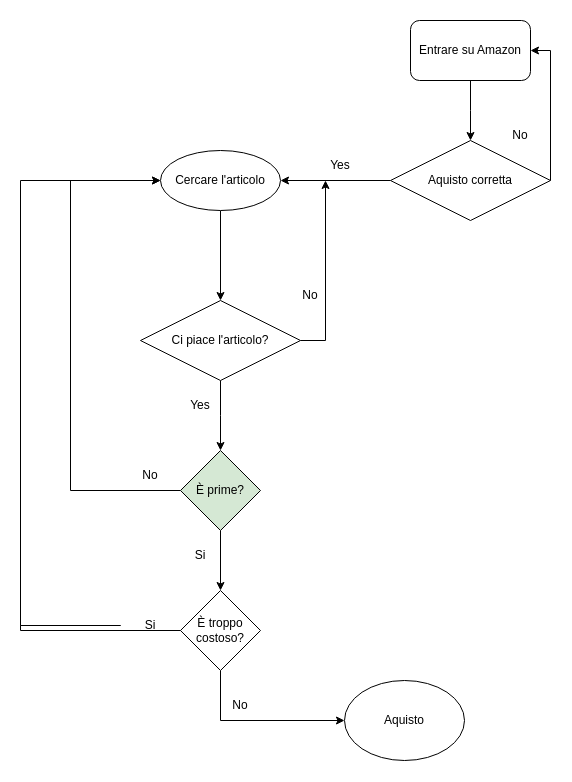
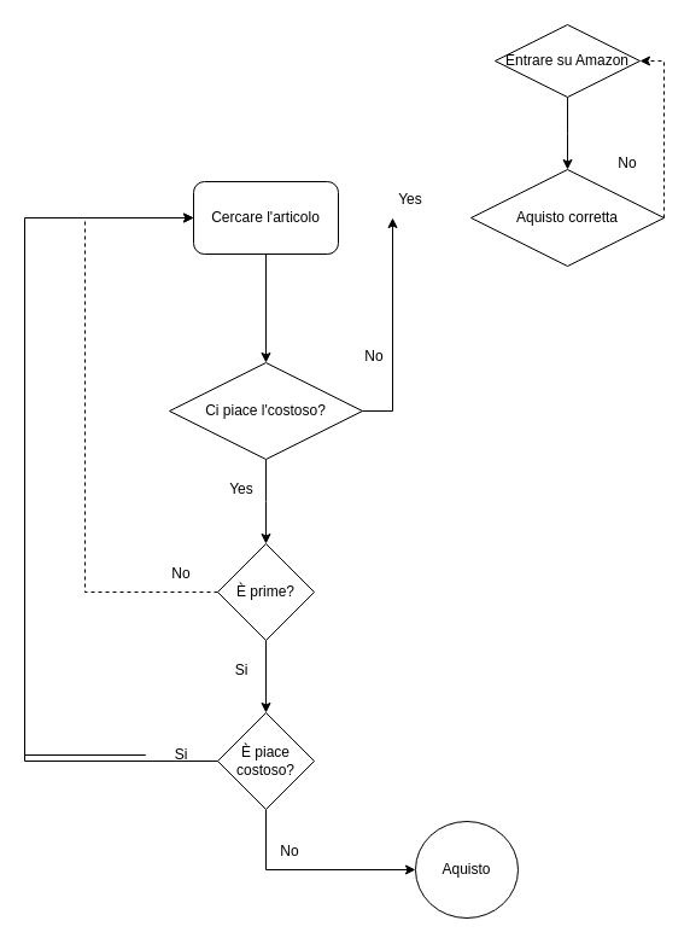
- <mxCell id="3" value="Entrare su Amazon" style="rounded=1;whiteSpace=wrap;html=1;" vertex="1" parent="1"><mxGeometry x="410" y="20" width="120" height="60" as="geometry" /></mxCell>
+ <mxCell id="3" value="Entrare su Amazon" style="rhombus;whiteSpace=wrap;html=1;" vertex="1" parent="1"><mxGeometry x="410" y="20" width="120" height="60" as="geometry" /></mxCell>
- <mxCell id="5" style="edgeStyle=orthogonalEdgeStyle;rounded=0;orthogonalLoop=1;jettySize=auto;html=1;entryX=1;entryY=0.5;entryDx=0;entryDy=0;" edge="1" parent="1" source="6" target="3"><mxGeometry relative="1" as="geometry"><Array as="points"><mxPoint x="550" y="50" /></Array></mxGeometry></mxCell>
+ <mxCell id="5" style="edgeStyle=orthogonalEdgeStyle;rounded=0;orthogonalLoop=1;jettySize=auto;html=1;entryX=1;entryY=0.5;entryDx=0;entryDy=0;dashed=1;" edge="1" parent="1" source="6" target="3"><mxGeometry relative="1" as="geometry"><Array as="points"><mxPoint x="550" y="50" /></Array></mxGeometry></mxCell>
- <mxCell id="8" value="Cercare l'articolo" style="ellipse;whiteSpace=wrap;html=1;" vertex="1" parent="1"><mxGeometry x="160" y="150" width="120" height="60" as="geometry" /></mxCell>
+ <mxCell id="8" value="Cercare l'articolo" style="rounded=1;whiteSpace=wrap;html=1;" vertex="1" parent="1"><mxGeometry x="160" y="150" width="120" height="60" as="geometry" /></mxCell>
- <mxCell id="4" style="edgeStyle=orthogonalEdgeStyle;rounded=0;orthogonalLoop=1;jettySize=auto;html=1;entryX=1;entryY=0.5;entryDx=0;entryDy=0;" edge="1" parent="1" source="6" target="8"><mxGeometry relative="1" as="geometry" /></mxCell>
- <mxCell id="12" value="Ci piace l'articolo?" style="rhombus;whiteSpace=wrap;html=1;" vertex="1" parent="1"><mxGeometry x="140" y="300" width="160" height="80" as="geometry" /></mxCell>
+ <mxCell id="12" value="Ci piace l'costoso?" style="rhombus;whiteSpace=wrap;html=1;" vertex="1" parent="1"><mxGeometry x="140" y="300" width="160" height="80" as="geometry" /></mxCell>
- <mxCell id="16" style="edgeStyle=orthogonalEdgeStyle;rounded=0;orthogonalLoop=1;jettySize=auto;html=1;entryX=0;entryY=0.5;entryDx=0;entryDy=0;" edge="1" parent="1" source="17" target="8"><mxGeometry relative="1" as="geometry"><Array as="points"><mxPoint x="70" y="490" /><mxPoint x="70" y="180" /></Array></mxGeometry></mxCell>
+ <mxCell id="16" style="edgeStyle=orthogonalEdgeStyle;rounded=0;orthogonalLoop=1;jettySize=auto;html=1;entryX=0;entryY=0.5;entryDx=0;entryDy=0;dashed=1;" edge="1" parent="1" source="17" target="8"><mxGeometry relative="1" as="geometry"><Array as="points"><mxPoint x="70" y="490" /><mxPoint x="70" y="180" /></Array></mxGeometry></mxCell>
- <mxCell id="17" value="È prime?" style="rhombus;whiteSpace=wrap;html=1;fillColor=#d5e8d4;" vertex="1" parent="1"><mxGeometry x="180" y="450" width="80" height="80" as="geometry" /></mxCell>
+ <mxCell id="17" value="È prime?" style="rhombus;whiteSpace=wrap;html=1;" vertex="1" parent="1"><mxGeometry x="180" y="450" width="80" height="80" as="geometry" /></mxCell>
- <mxCell id="20" value="È troppo costoso?" style="rhombus;whiteSpace=wrap;html=1;" vertex="1" parent="1"><mxGeometry x="180" y="590" width="80" height="80" as="geometry" /></mxCell>
+ <mxCell id="20" value="È piace costoso?" style="rhombus;whiteSpace=wrap;html=1;" vertex="1" parent="1"><mxGeometry x="180" y="590" width="80" height="80" as="geometry" /></mxCell>
- <mxCell id="23" value="Aquisto" style="ellipse;whiteSpace=wrap;html=1;" vertex="1" parent="1"><mxGeometry x="344" y="680" width="120" height="80" as="geometry" /></mxCell>
+ <mxCell id="23" value="Aquisto" style="ellipse;whiteSpace=wrap;html=1;" vertex="1" parent="1"><mxGeometry x="344" y="680" width="85" height="80" as="geometry" /></mxCell>
